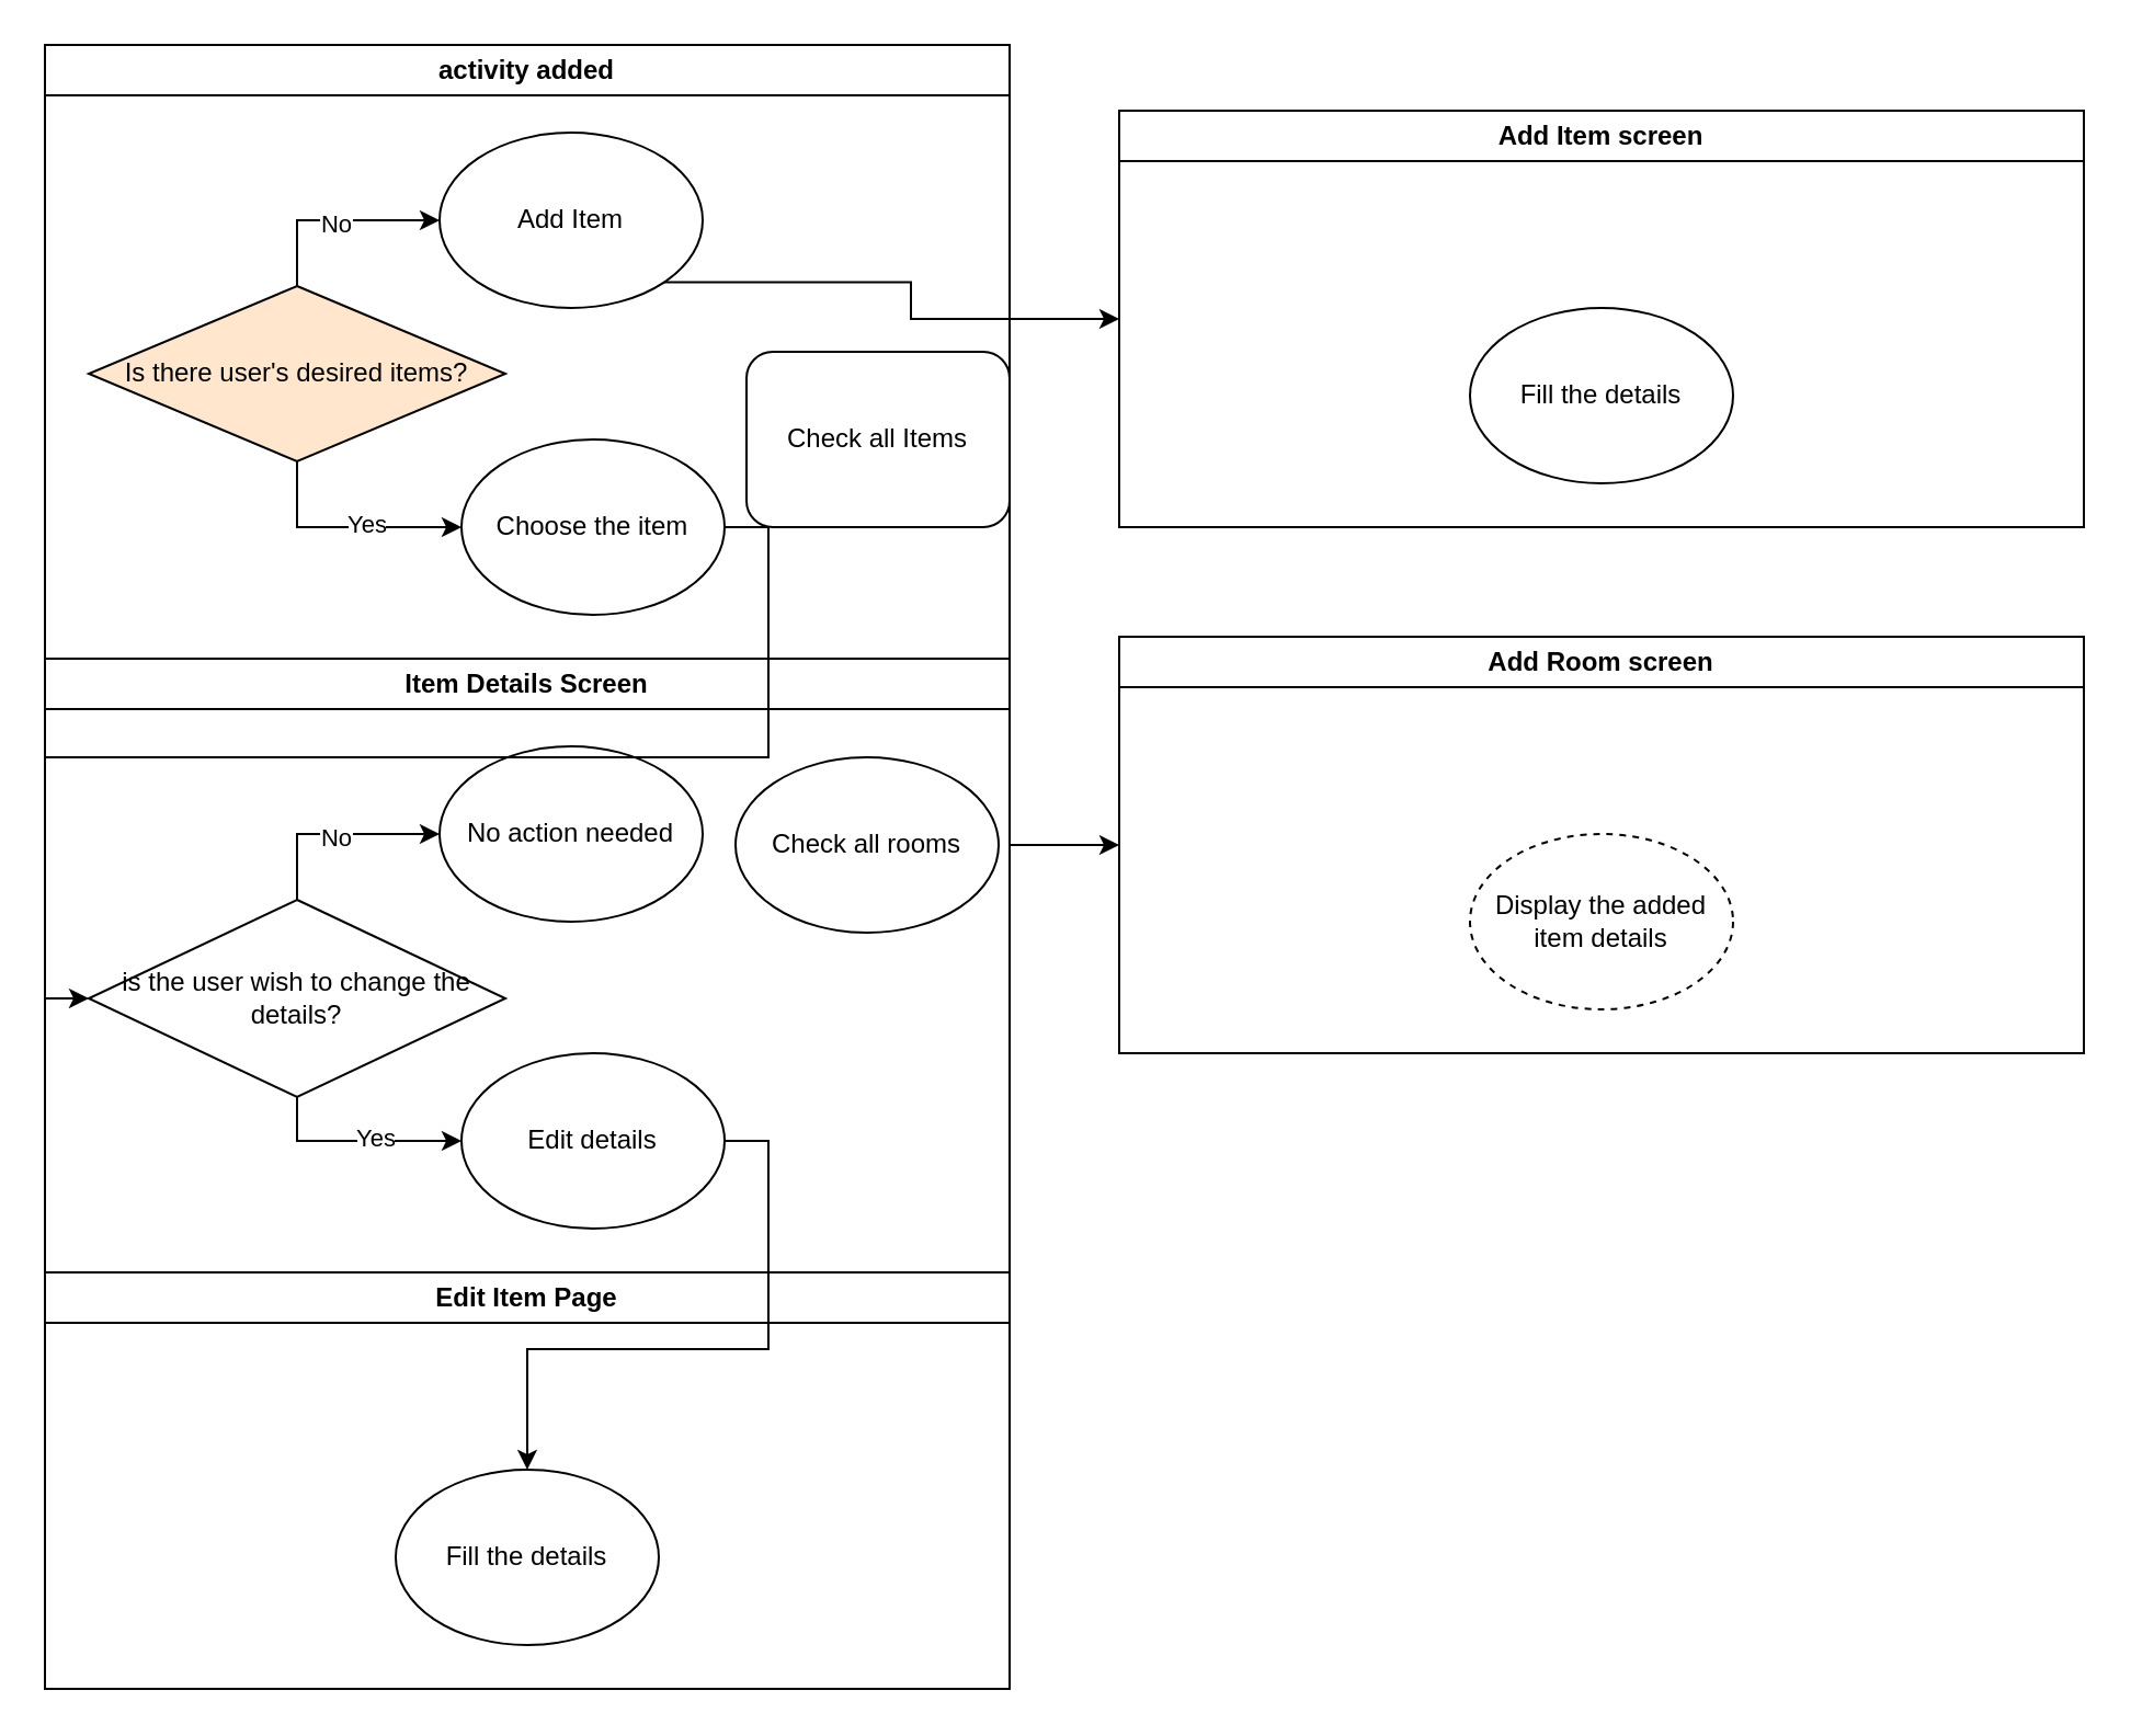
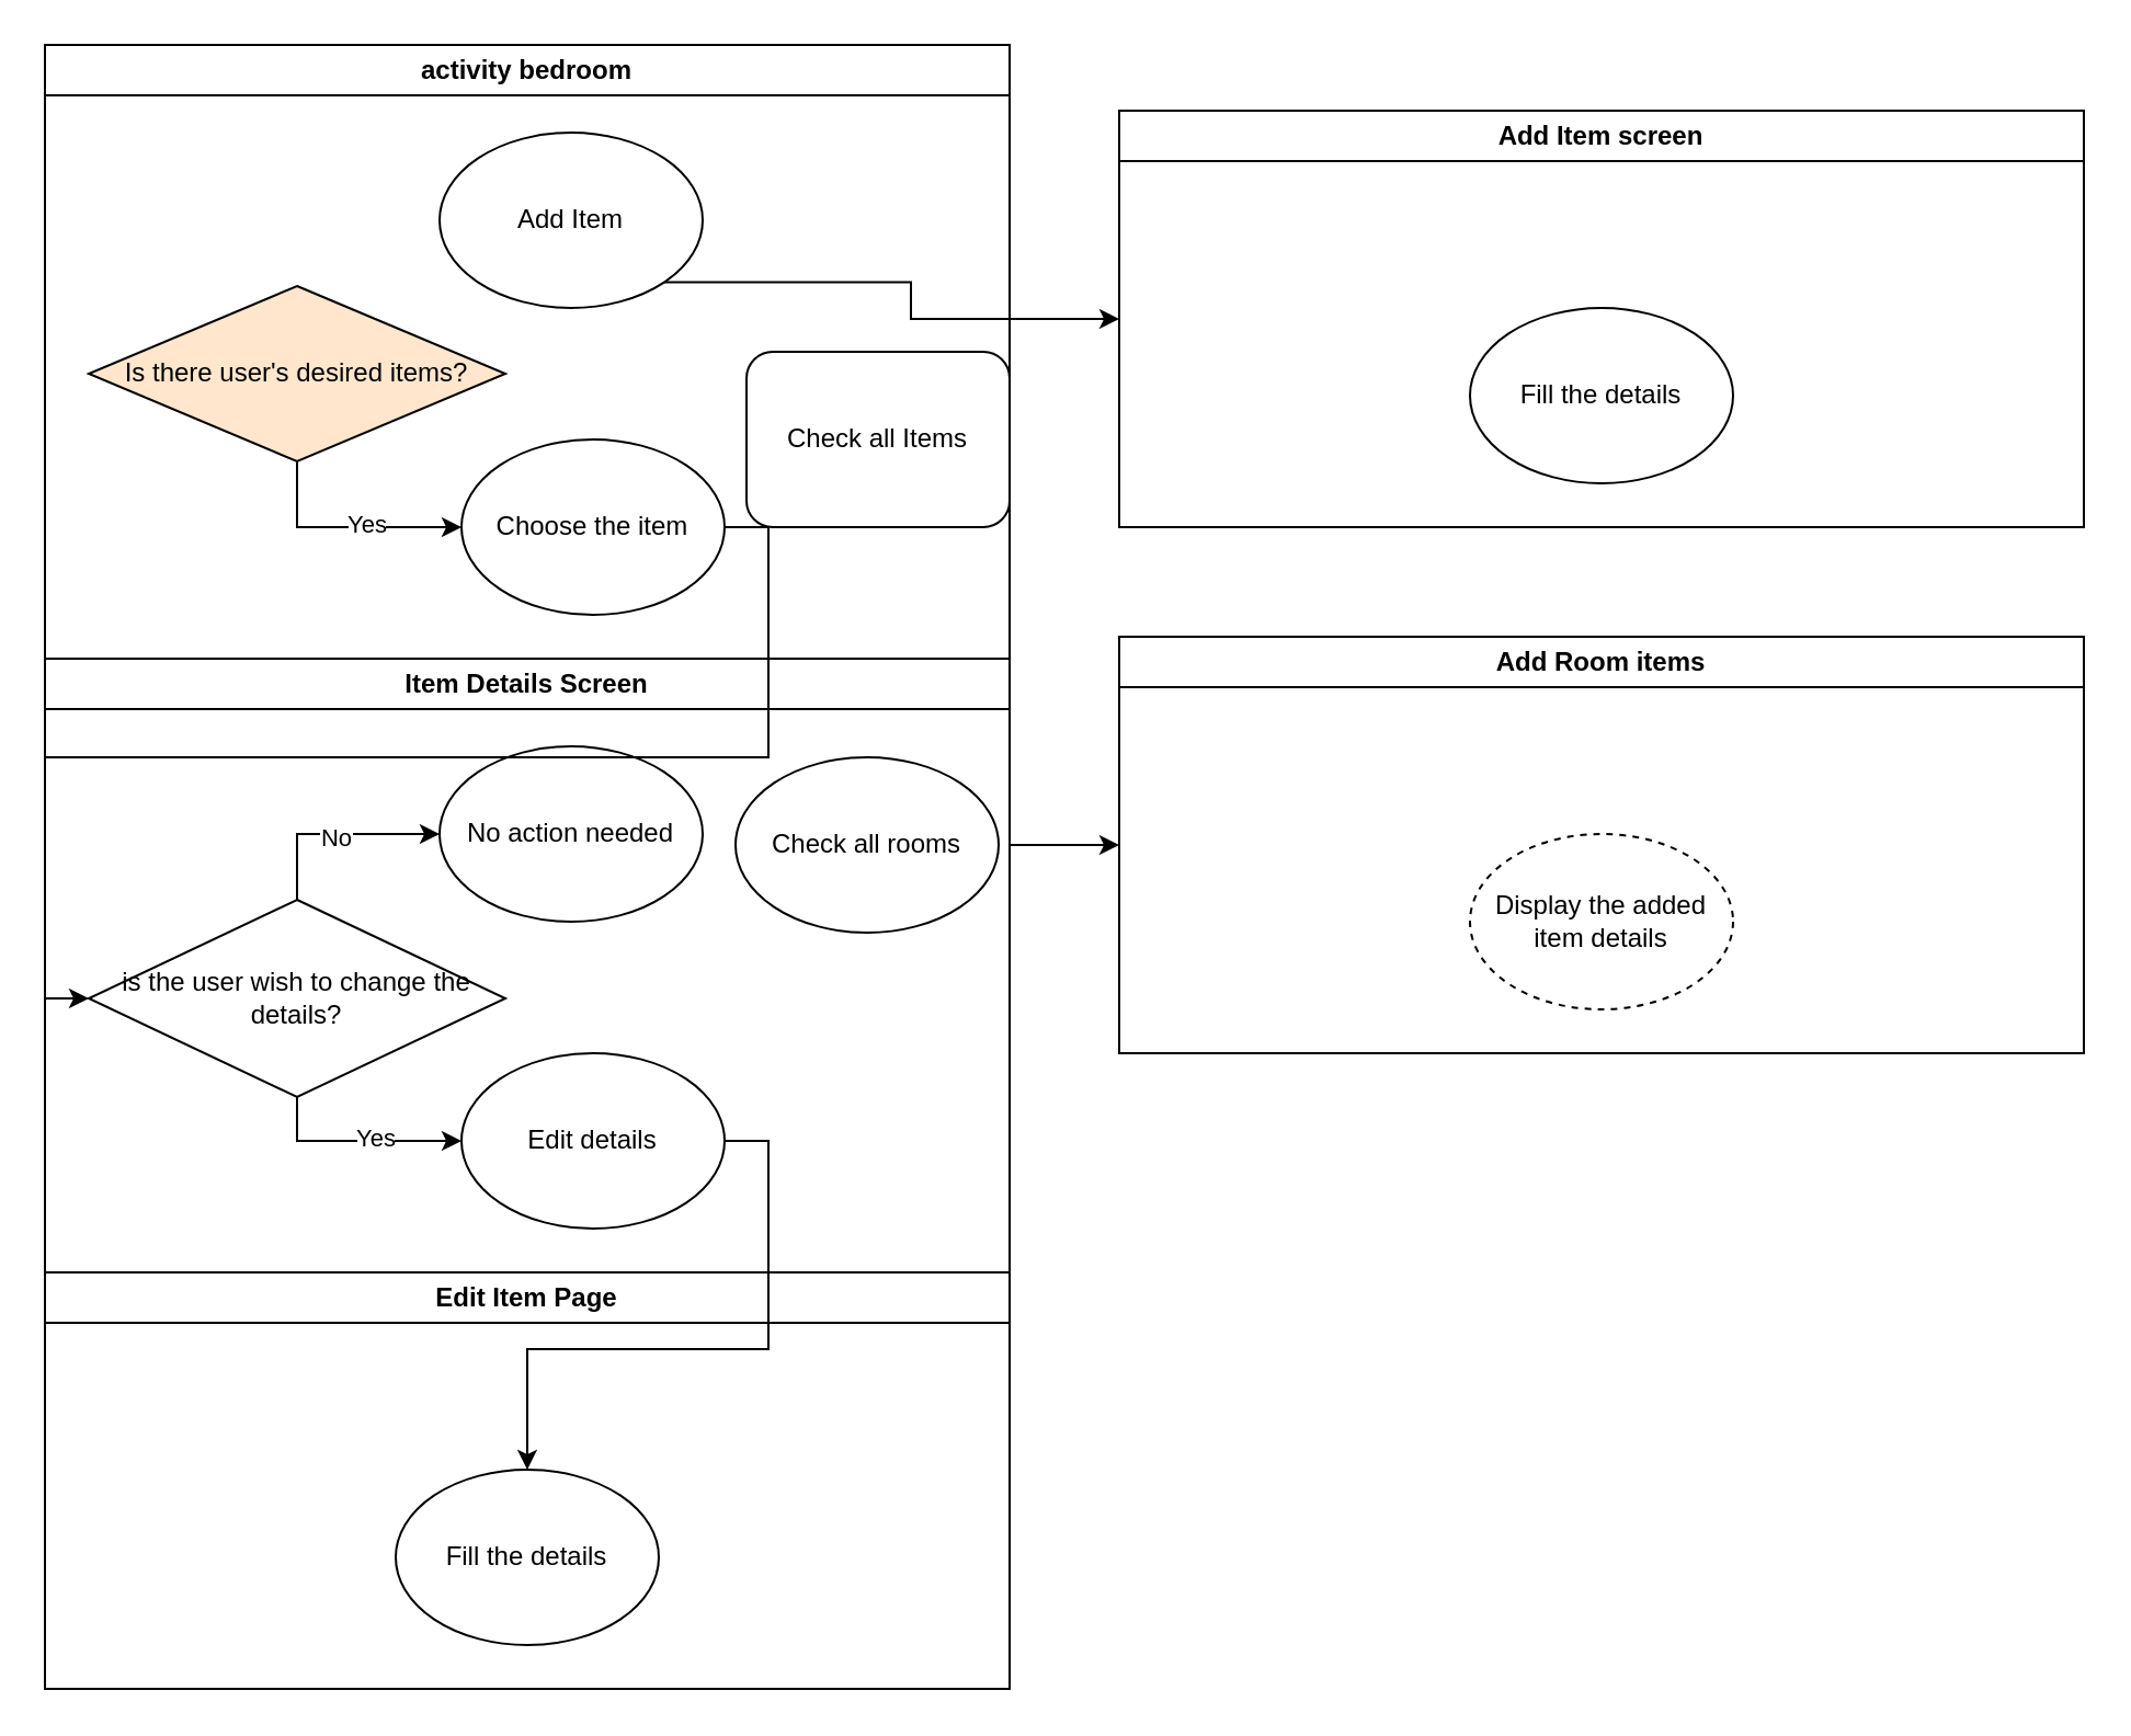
- <mxCell id="2" value="activity added" style="swimlane;whiteSpace=wrap;html=1;" parent="1" vertex="1"><mxGeometry x="20" y="20" width="440" height="280" as="geometry" /></mxCell>
+ <mxCell id="2" value="activity bedroom" style="swimlane;whiteSpace=wrap;html=1;" parent="1" vertex="1"><mxGeometry x="20" y="20" width="440" height="280" as="geometry" /></mxCell>
- <mxCell id="6" style="edgeStyle=orthogonalEdgeStyle;rounded=0;orthogonalLoop=1;jettySize=auto;html=1;entryX=0;entryY=0.5;entryDx=0;entryDy=0;" parent="2" source="5" target="8" edge="1"><mxGeometry relative="1" as="geometry" /></mxCell>
- <mxCell id="7" value="No" style="edgeLabel;html=1;align=center;verticalAlign=middle;resizable=0;points=[];" parent="6" vertex="1" connectable="0"><mxGeometry x="-0.016" y="-1" relative="1" as="geometry"><mxPoint as="offset" /></mxGeometry></mxCell>
- <mxCell id="27" value="Add Room screen" style="swimlane;whiteSpace=wrap;html=1;" vertex="1" parent="1"><mxGeometry x="510" y="290" width="440" height="190" as="geometry" /></mxCell>
+ <mxCell id="27" value="Add Room items" style="swimlane;whiteSpace=wrap;html=1;" vertex="1" parent="1"><mxGeometry x="510" y="290" width="440" height="190" as="geometry" /></mxCell>
